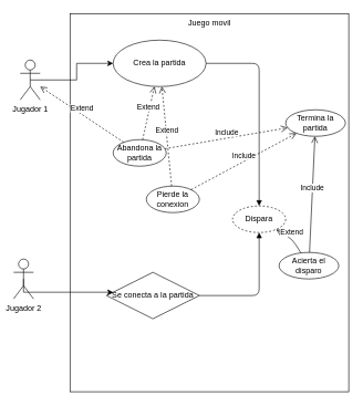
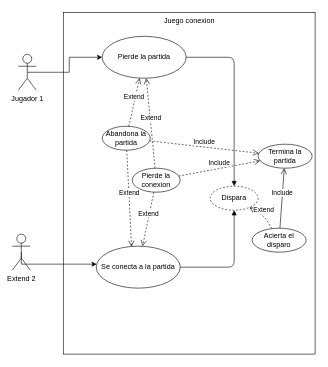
- <mxCell id="2" value="Juego movil" style="html=1;verticalAlign=top;labelBackgroundColor=none;fillColor=none;" parent="1" vertex="1"><mxGeometry x="105" width="420" height="570" as="geometry" y="20" /></mxCell>
+ <mxCell id="2" value="Juego conexion" style="html=1;verticalAlign=top;labelBackgroundColor=none;fillColor=none;" parent="1" vertex="1"><mxGeometry x="105" width="420" height="570" as="geometry" y="20" /></mxCell>
- <mxCell id="7" value="Crea la partida" style="ellipse;whiteSpace=wrap;html=1;labelBackgroundColor=none;fillColor=none;fontColor=none;" parent="1" vertex="1"><mxGeometry x="170" y="60" width="140" height="70" as="geometry" /></mxCell>
+ <mxCell id="7" value="Pierde la partida" style="ellipse;whiteSpace=wrap;html=1;labelBackgroundColor=none;fillColor=none;fontColor=none;" parent="1" vertex="1"><mxGeometry x="170" y="60" width="140" height="70" as="geometry" /></mxCell>
- <mxCell id="12" value="Extend" style="html=1;verticalAlign=bottom;endArrow=open;dashed=1;endSize=8;" parent="1" source="10" target="4" edge="1"><mxGeometry relative="1" as="geometry"><mxPoint x="299.995" y="389.998" as="sourcePoint" /><mxPoint x="202.365" y="275.226" as="targetPoint" /></mxGeometry></mxCell>
+ <mxCell id="12" value="Extend" style="html=1;verticalAlign=bottom;endArrow=open;dashed=1;endSize=8;entryX=0.421;entryY=0.014;entryDx=0;entryDy=0;entryPerimeter=0;" parent="1" source="10" target="8" edge="1"><mxGeometry relative="1" as="geometry"><mxPoint x="299.995" y="389.998" as="sourcePoint" /><mxPoint x="202.365" y="275.226" as="targetPoint" /></mxGeometry></mxCell>
- <mxCell id="9" value="Termina la partida" style="ellipse;whiteSpace=wrap;html=1;labelBackgroundColor=none;fillColor=none;fontColor=none;" parent="1" vertex="1"><mxGeometry x="430" y="165" width="90" height="40" as="geometry" /></mxCell>
+ <mxCell id="9" value="Termina la partida" style="ellipse;whiteSpace=wrap;html=1;labelBackgroundColor=none;fillColor=none;fontColor=none;" parent="1" vertex="1"><mxGeometry x="430" y="240" width="90" height="40" as="geometry" /></mxCell>
- <mxCell id="18" value="Extend" style="html=1;verticalAlign=bottom;endArrow=open;dashed=0;endSize=8;" parent="1" source="11" target="15" edge="1"><mxGeometry relative="1" as="geometry"><mxPoint x="377.113" y="356.403" as="sourcePoint" /><mxPoint x="279.975" y="426.268" as="targetPoint" /><Array as="points"><mxPoint x="440" y="360" /></Array></mxGeometry></mxCell>
+ <mxCell id="18" value="Extend" style="html=1;verticalAlign=bottom;endArrow=open;dashed=1;endSize=8;" parent="1" source="11" target="15" edge="1"><mxGeometry relative="1" as="geometry"><mxPoint x="377.113" y="356.403" as="sourcePoint" /><mxPoint x="279.975" y="426.268" as="targetPoint" /><Array as="points"><mxPoint x="440" y="360" /></Array></mxGeometry></mxCell>
+ <mxCell id="16" value="Extend" style="html=1;verticalAlign=bottom;endArrow=open;dashed=1;endSize=8;" parent="1" source="14" target="8" edge="1"><mxGeometry relative="1" as="geometry"><mxPoint x="220.889" y="259.995" as="sourcePoint" /><mxPoint x="229" y="430" as="targetPoint" /></mxGeometry></mxCell>
- <mxCell id="8" value="Se conecta a la partida" style="rhombus;whiteSpace=wrap;html=1;labelBackgroundColor=none;fillColor=none;fontColor=none;" parent="1" vertex="1"><mxGeometry x="160" y="410" width="140" height="70" as="geometry" /></mxCell>
+ <mxCell id="8" value="Se conecta a la partida" style="ellipse;whiteSpace=wrap;html=1;labelBackgroundColor=none;fillColor=none;fontColor=none;" parent="1" vertex="1"><mxGeometry x="160" y="410" width="140" height="70" as="geometry" /></mxCell>
- <mxCell id="6" value="Jugador 2" style="shape=umlActor;verticalLabelPosition=bottom;verticalAlign=top;html=1;labelBackgroundColor=none;fillColor=none;fontColor=none;" parent="1" vertex="1"><mxGeometry x="20" y="390" width="30" height="60" as="geometry" /></mxCell>
+ <mxCell id="6" value="Extend 2" style="shape=umlActor;verticalLabelPosition=bottom;verticalAlign=top;html=1;labelBackgroundColor=none;fillColor=none;fontColor=none;" parent="1" vertex="1"><mxGeometry x="20" y="390" width="30" height="60" as="geometry" /></mxCell>
